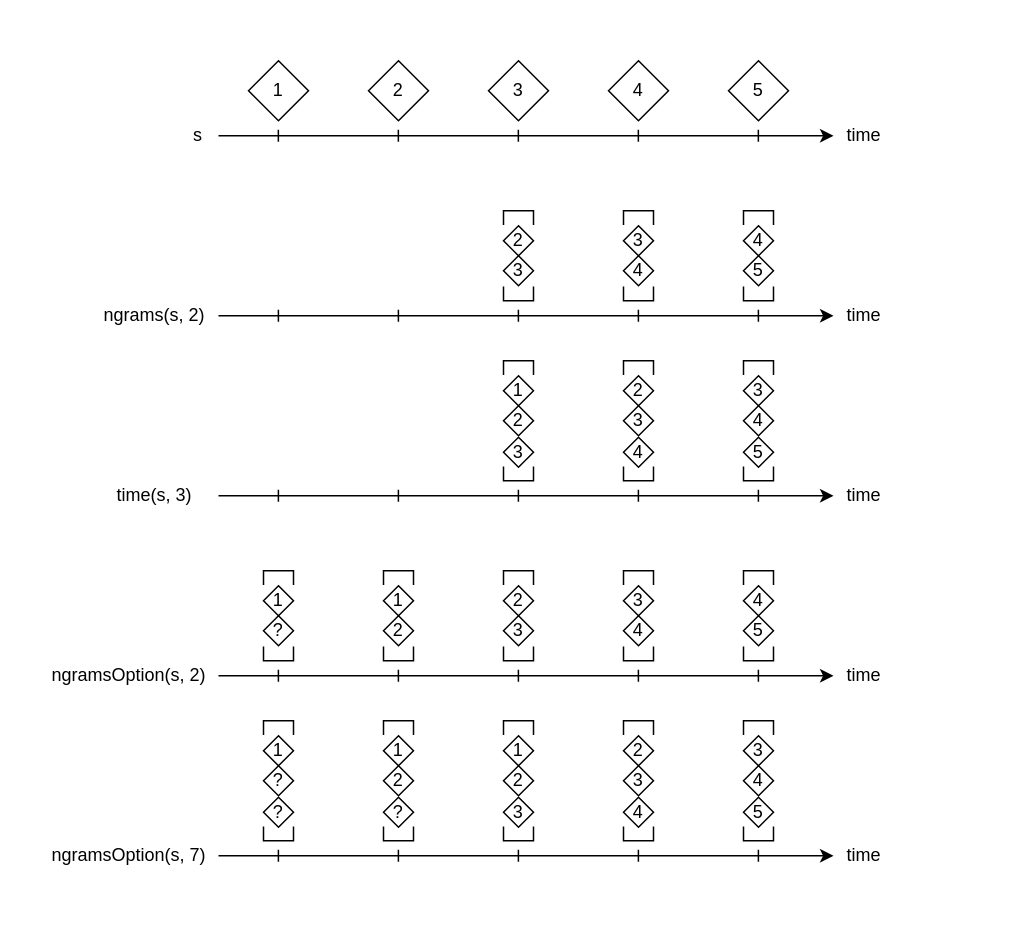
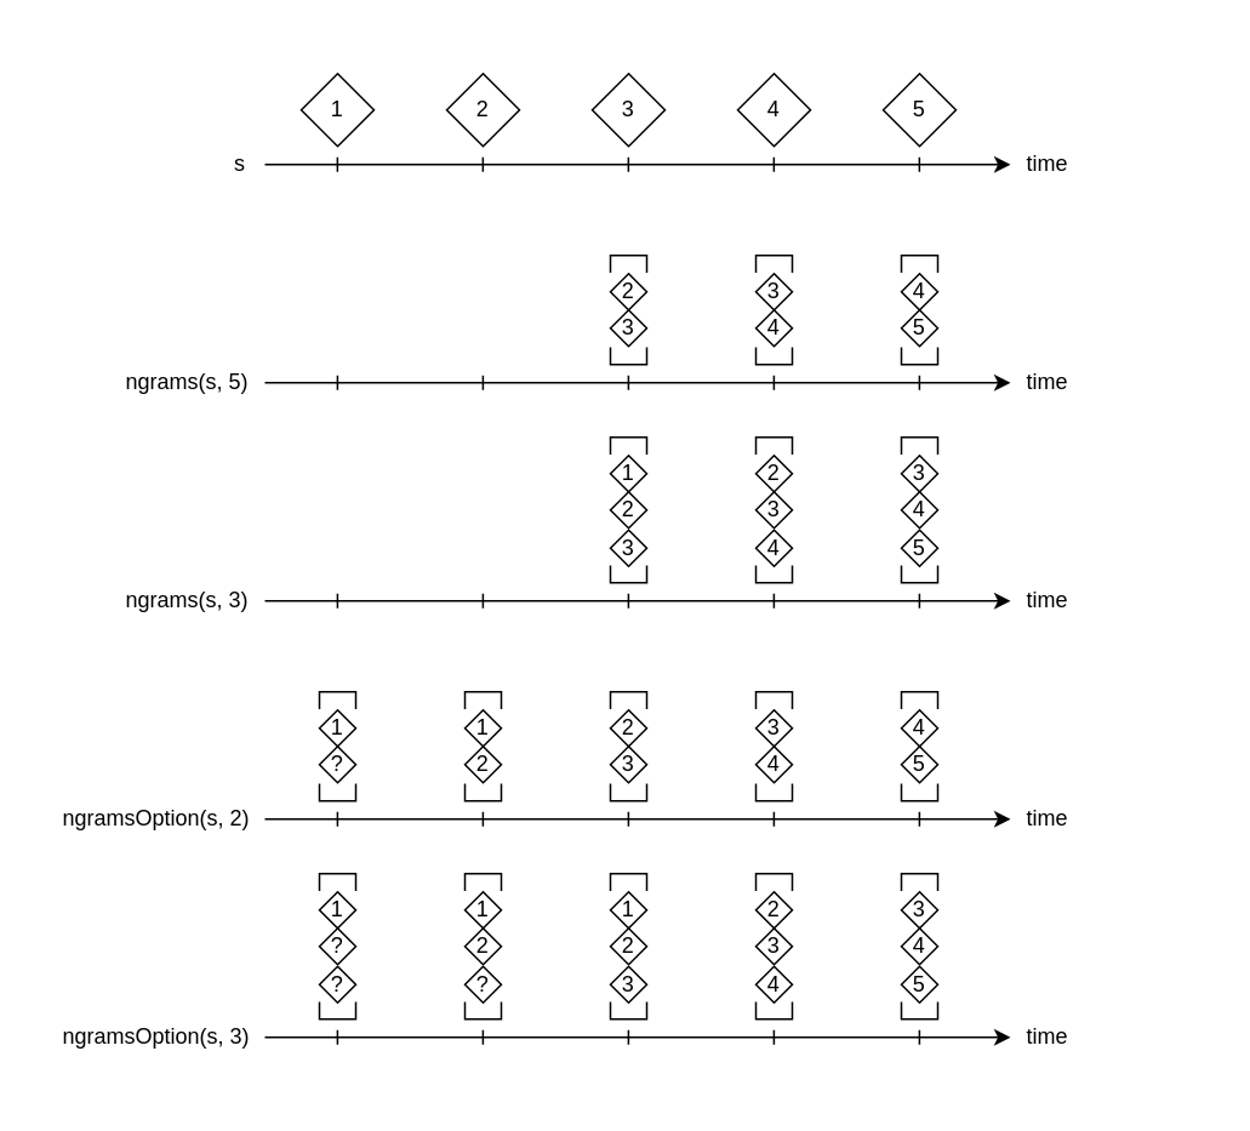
- <mxCell id="47" value="ngrams(s, 2)" style="text;html=1;align=center;verticalAlign=middle;resizable=0;points=[];autosize=1;strokeColor=none;fillColor=none;" parent="1" vertex="1"><mxGeometry x="57" y="195" width="90" height="30" as="geometry" /></mxCell>
+ <mxCell id="47" value="ngrams(s, 5)" style="text;html=1;align=center;verticalAlign=middle;resizable=0;points=[];autosize=1;strokeColor=none;fillColor=none;" parent="1" vertex="1"><mxGeometry x="57" y="195" width="90" height="30" as="geometry" /></mxCell>
- <mxCell id="48" value="time(s, 3)" style="text;html=1;align=center;verticalAlign=middle;resizable=0;points=[];autosize=1;strokeColor=none;fillColor=none;" parent="1" vertex="1"><mxGeometry x="57" y="315" width="90" height="30" as="geometry" /></mxCell>
+ <mxCell id="48" value="ngrams(s, 3)" style="text;html=1;align=center;verticalAlign=middle;resizable=0;points=[];autosize=1;strokeColor=none;fillColor=none;" parent="1" vertex="1"><mxGeometry x="57" y="315" width="90" height="30" as="geometry" /></mxCell>
- <mxCell id="64" value="ngramsOption(s, 7)" style="text;html=1;align=center;verticalAlign=middle;resizable=0;points=[];autosize=1;strokeColor=none;fillColor=none;" parent="1" vertex="1"><mxGeometry x="20" y="555" width="130" height="30" as="geometry" /></mxCell>
+ <mxCell id="64" value="ngramsOption(s, 3)" style="text;html=1;align=center;verticalAlign=middle;resizable=0;points=[];autosize=1;strokeColor=none;fillColor=none;" parent="1" vertex="1"><mxGeometry x="20" y="555" width="130" height="30" as="geometry" /></mxCell>
